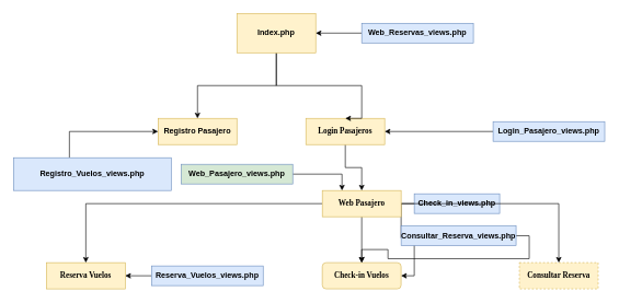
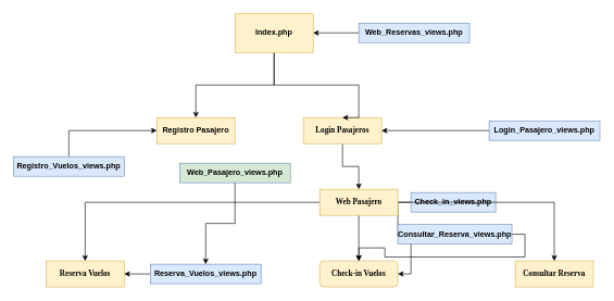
- <mxCell id="18" value="&lt;b&gt;Registro_Vuelos_views.php&lt;/b&gt;" style="rounded=0;whiteSpace=wrap;html=1;fillColor=#dae8fc;strokeColor=#6c8ebf;" parent="1" vertex="1"><mxGeometry x="20" y="240" width="240" height="50" as="geometry" /></mxCell>
+ <mxCell id="18" value="&lt;b&gt;Registro_Vuelos_views.php&lt;/b&gt;" style="rounded=0;whiteSpace=wrap;html=1;fillColor=#dae8fc;strokeColor=#6c8ebf;" parent="1" vertex="1"><mxGeometry x="20" y="240" width="170" height="30" as="geometry" /></mxCell>
- <mxCell id="23" style="edgeStyle=orthogonalEdgeStyle;rounded=0;orthogonalLoop=1;jettySize=auto;html=1;entryX=0.25;entryY=0;entryDx=0;entryDy=0;" parent="1" source="24" target="28" edge="1"><mxGeometry relative="1" as="geometry" /></mxCell>
+ <mxCell id="23" style="edgeStyle=orthogonalEdgeStyle;rounded=0;orthogonalLoop=1;jettySize=auto;html=1;" parent="1" source="24" target="12" edge="1"><mxGeometry relative="1" as="geometry" /></mxCell>
- <mxCell id="9" value="&lt;b&gt;&lt;font face=&quot;Tahoma&quot;&gt;Consultar Reserva&lt;/font&gt;&lt;/b&gt;" style="rounded=0;whiteSpace=wrap;html=1;fillColor=#fff2cc;strokeColor=#d6b656;dashed=1;" parent="1" vertex="1"><mxGeometry x="790" y="400" width="120" height="40" as="geometry" /></mxCell>
+ <mxCell id="9" value="&lt;b&gt;&lt;font face=&quot;Tahoma&quot;&gt;Consultar Reserva&lt;/font&gt;&lt;/b&gt;" style="rounded=0;whiteSpace=wrap;html=1;fillColor=#fff2cc;strokeColor=#d6b656;" parent="1" vertex="1"><mxGeometry x="790" y="400" width="120" height="40" as="geometry" /></mxCell>
